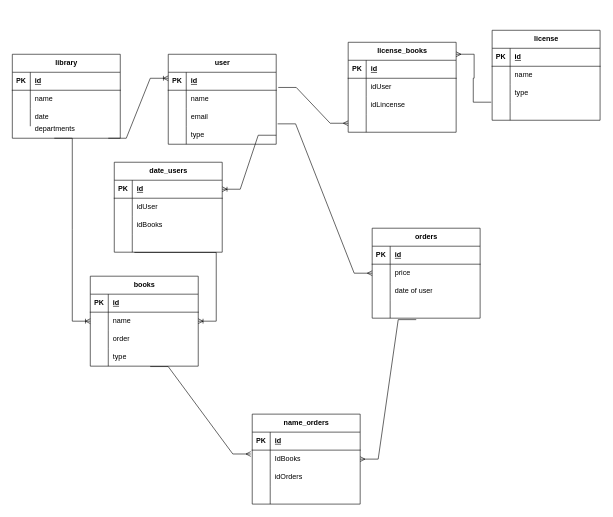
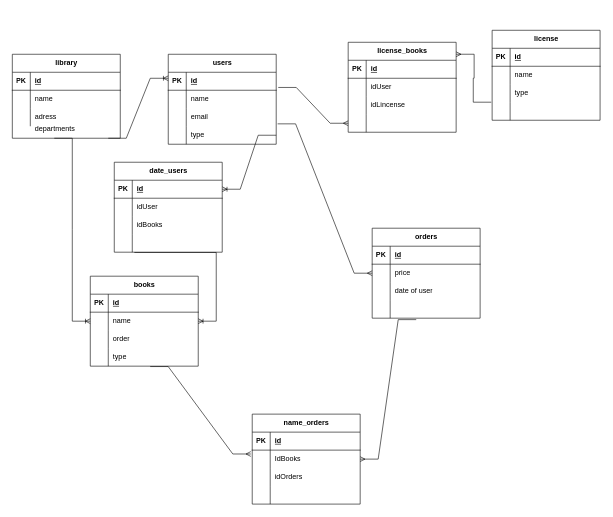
- <mxCell id="2" value="user" style="shape=table;startSize=30;container=1;collapsible=1;childLayout=tableLayout;fixedRows=1;rowLines=0;fontStyle=1;align=center;resizeLast=1;html=1;" vertex="1" parent="1"><mxGeometry x="280" y="90" width="180" height="150" as="geometry" /></mxCell>
+ <mxCell id="2" value="users" style="shape=table;startSize=30;container=1;collapsible=1;childLayout=tableLayout;fixedRows=1;rowLines=0;fontStyle=1;align=center;resizeLast=1;html=1;" vertex="1" parent="1"><mxGeometry x="280" y="90" width="180" height="150" as="geometry" /></mxCell>
- <mxCell id="37" value="date" style="shape=partialRectangle;connectable=0;fillColor=none;top=0;left=0;bottom=0;right=0;align=left;spacingLeft=6;overflow=hidden;whiteSpace=wrap;html=1;" vertex="1" parent="35"><mxGeometry x="30" width="150" height="30" as="geometry"><mxRectangle width="150" height="30" as="alternateBounds" /></mxGeometry></mxCell>
+ <mxCell id="37" value="adress" style="shape=partialRectangle;connectable=0;fillColor=none;top=0;left=0;bottom=0;right=0;align=left;spacingLeft=6;overflow=hidden;whiteSpace=wrap;html=1;" vertex="1" parent="35"><mxGeometry x="30" width="150" height="30" as="geometry"><mxRectangle width="150" height="30" as="alternateBounds" /></mxGeometry></mxCell>
